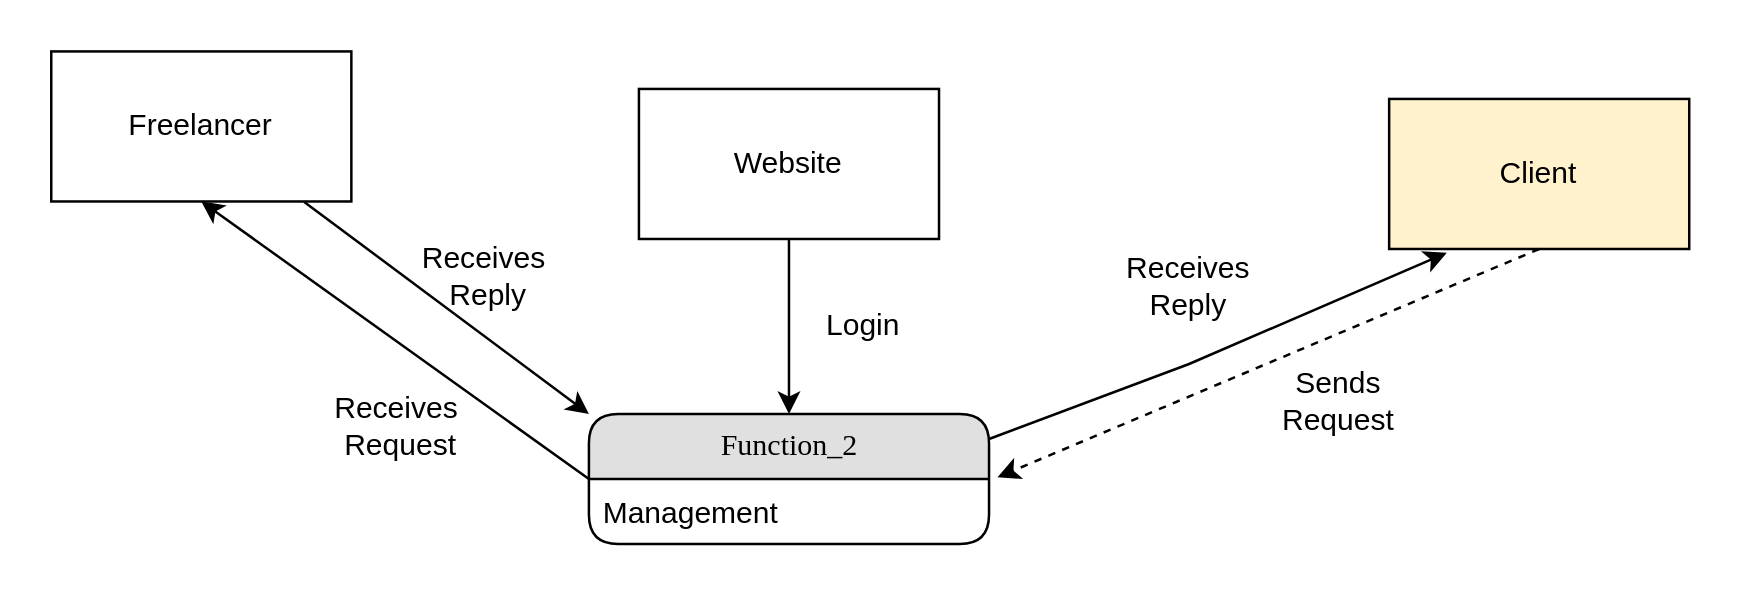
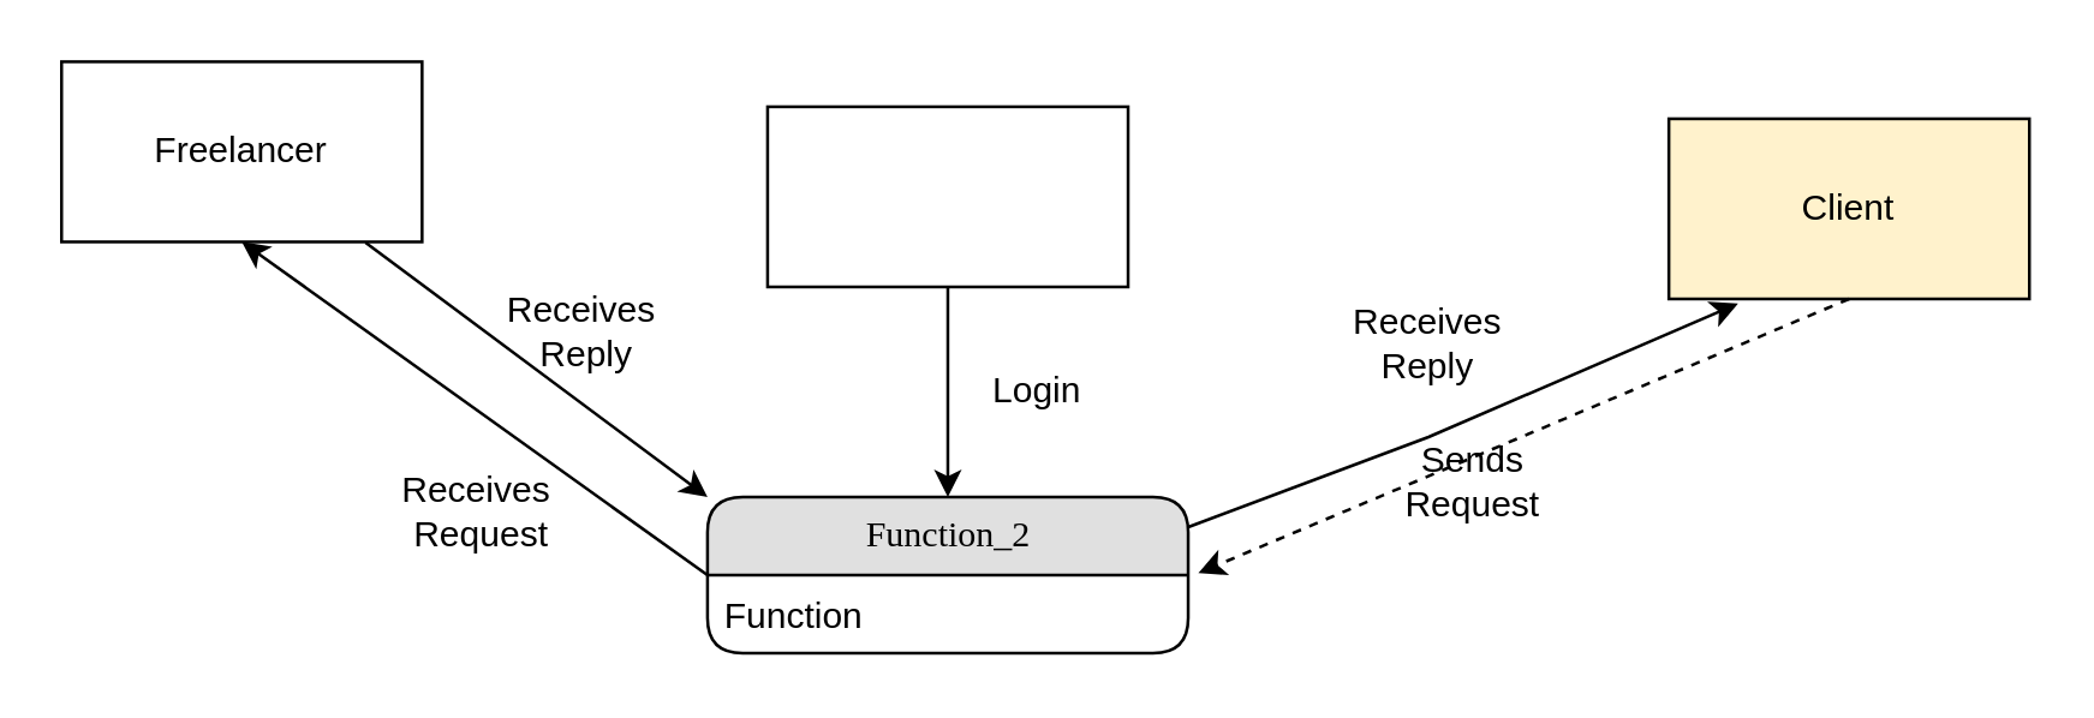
- <mxCell id="15" value="Website" style="text;html=1;strokeColor=none;fillColor=none;align=center;verticalAlign=middle;whiteSpace=wrap;rounded=0;" vertex="1" parent="1"><mxGeometry x="285" y="50" width="60" height="30" as="geometry" /></mxCell>
- <mxCell id="5" value="Sends Request" style="text;html=1;strokeColor=none;fillColor=none;align=center;verticalAlign=middle;whiteSpace=wrap;rounded=0;" vertex="1" parent="1"><mxGeometry x="505" y="145" width="60" height="30" as="geometry" /></mxCell>
+ <mxCell id="5" value="Sends Request" style="text;html=1;strokeColor=none;fillColor=none;align=center;verticalAlign=middle;whiteSpace=wrap;rounded=0;" vertex="1" parent="1"><mxGeometry x="460" y="145" width="60" height="30" as="geometry" /></mxCell>
- <mxCell id="3" value="Management&amp;nbsp;" style="text;html=1;strokeColor=none;fillColor=none;spacingLeft=4;spacingRight=4;whiteSpace=wrap;overflow=hidden;rotatable=0;points=[[0,0.5],[1,0.5]];portConstraint=eastwest;" parent="2" vertex="1"><mxGeometry y="26" width="160" height="26" as="geometry" /></mxCell>
+ <mxCell id="3" value="Function&amp;nbsp;" style="text;html=1;strokeColor=none;fillColor=none;spacingLeft=4;spacingRight=4;whiteSpace=wrap;overflow=hidden;rotatable=0;points=[[0,0.5],[1,0.5]];portConstraint=eastwest;" parent="2" vertex="1"><mxGeometry y="26" width="160" height="26" as="geometry" /></mxCell>
